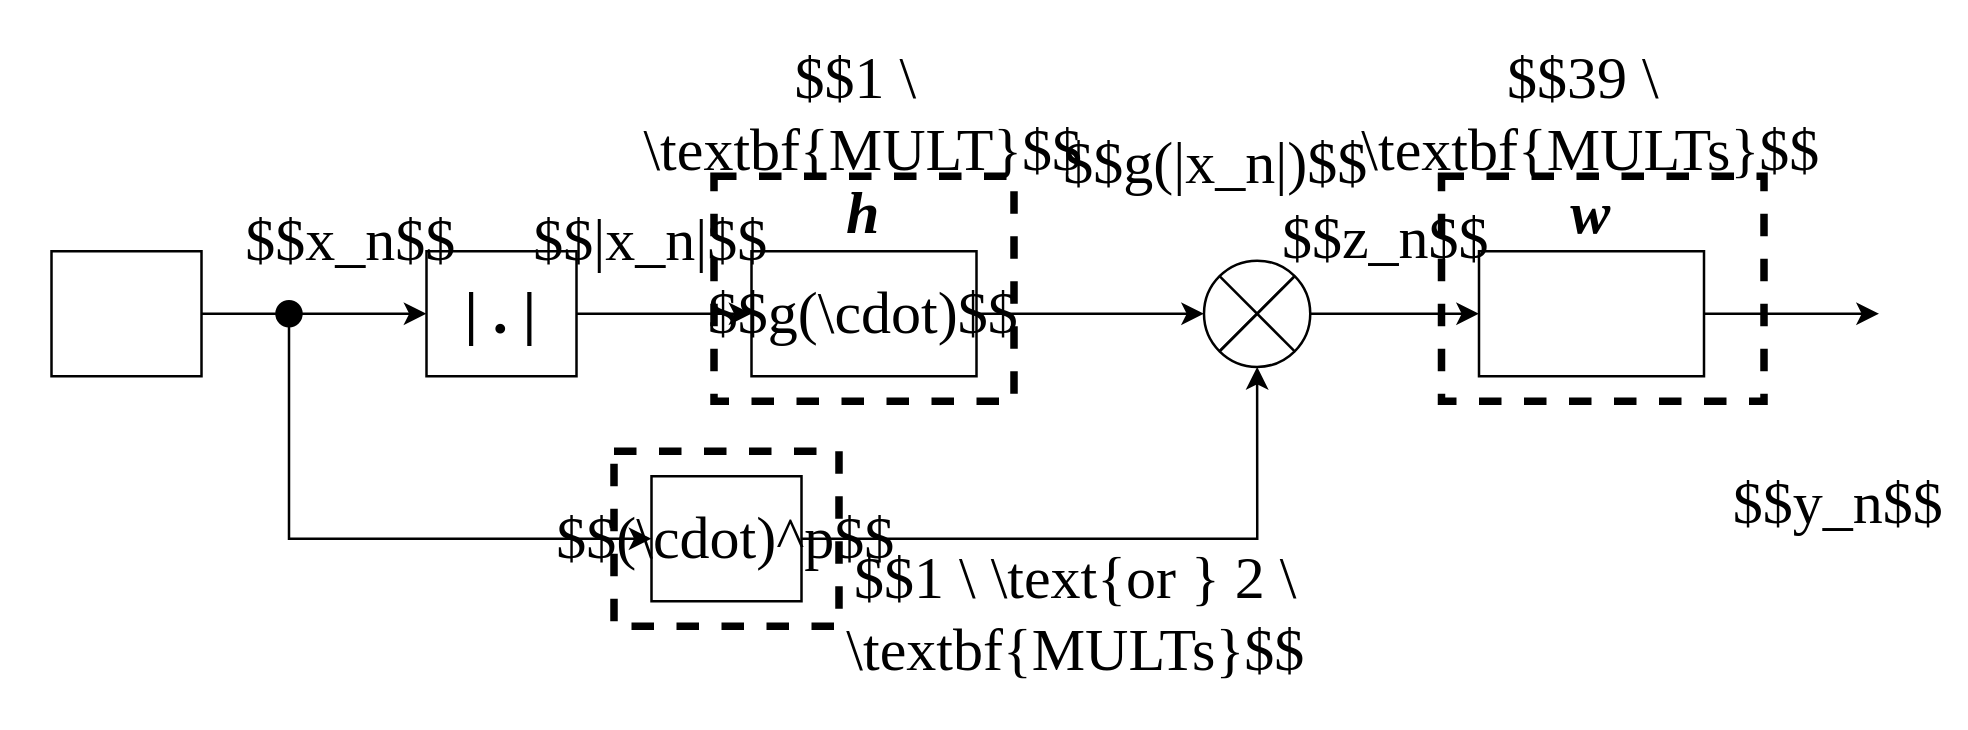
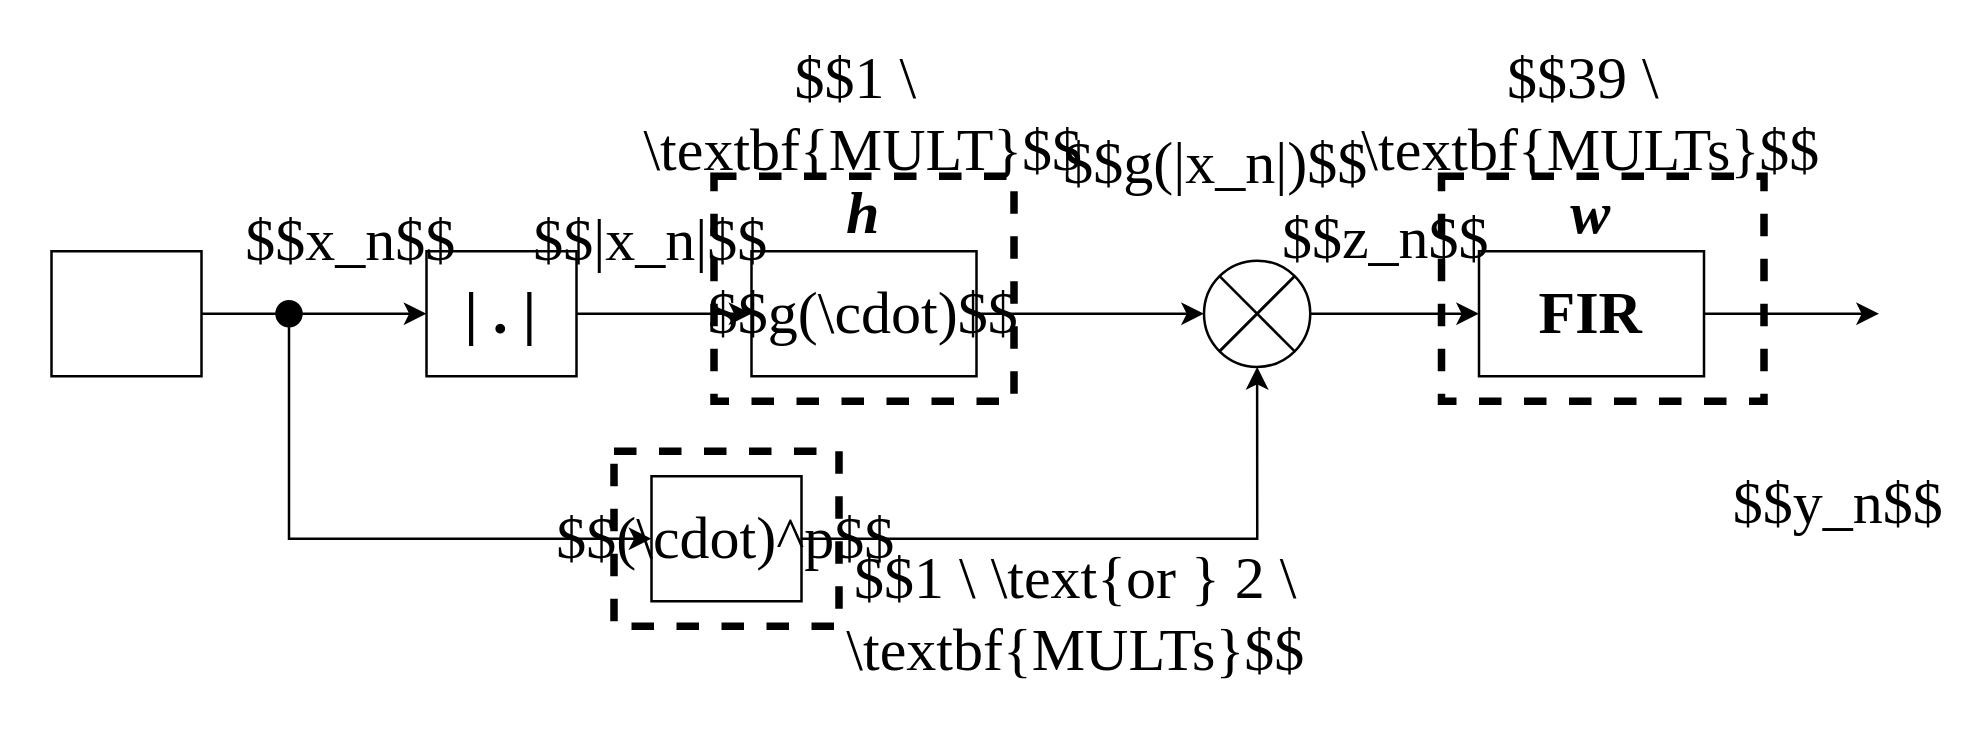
+ <mxCell id="18" value="&lt;font style=&quot;font-size: 24px&quot;&gt;&lt;b&gt;FIR&lt;/b&gt;&lt;/font&gt;" style="text;html=1;strokeColor=none;fillColor=none;align=center;verticalAlign=middle;whiteSpace=wrap;rounded=0;fontFamily=Times New Roman;" parent="1" vertex="1"><mxGeometry x="606" y="110" width="60" height="30" as="geometry" /></mxCell>
